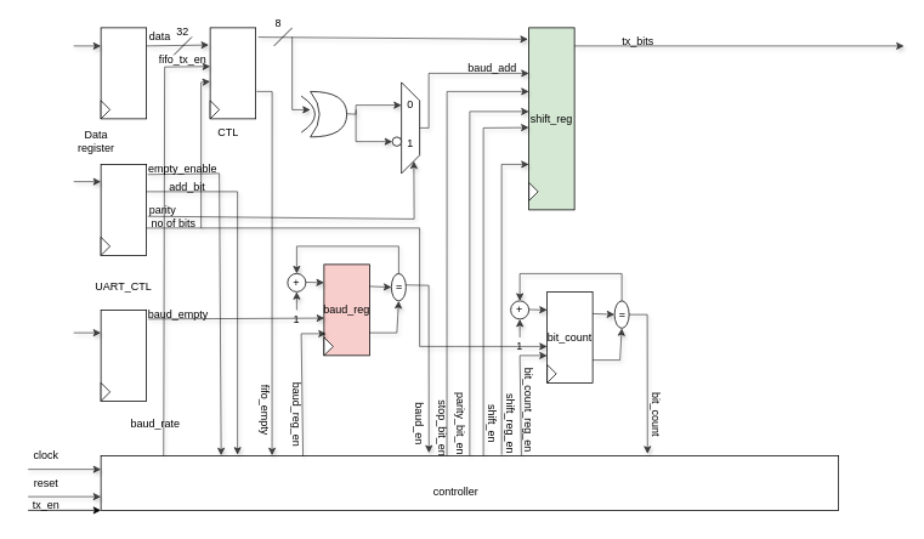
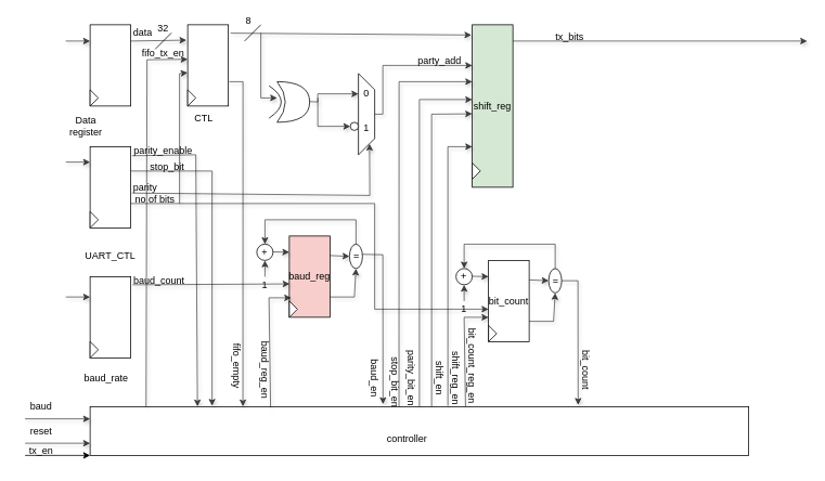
- <mxCell id="79" value="baud_add" style="text;html=1;align=center;verticalAlign=middle;whiteSpace=wrap;rounded=0;" parent="1" vertex="1"><mxGeometry x="510" y="60" width="60" height="30" as="geometry" /></mxCell>
+ <mxCell id="79" value="party_add" style="text;html=1;align=center;verticalAlign=middle;whiteSpace=wrap;rounded=0;" parent="1" vertex="1"><mxGeometry x="510" y="60" width="60" height="30" as="geometry" /></mxCell>
- <mxCell id="17" value="empty_enable" style="text;html=1;align=center;verticalAlign=middle;whiteSpace=wrap;rounded=0;" parent="1" vertex="1"><mxGeometry x="170" y="170" width="60" height="30" as="geometry" /></mxCell>
+ <mxCell id="17" value="parity_enable" style="text;html=1;align=center;verticalAlign=middle;whiteSpace=wrap;rounded=0;" parent="1" vertex="1"><mxGeometry x="170" y="170" width="60" height="30" as="geometry" /></mxCell>
- <mxCell id="90" value="add_bit" style="text;html=1;align=center;verticalAlign=middle;whiteSpace=wrap;rounded=0;" parent="1" vertex="1"><mxGeometry x="180" y="190" width="50" height="30" as="geometry" /></mxCell>
+ <mxCell id="90" value="stop_bit" style="text;html=1;align=center;verticalAlign=middle;whiteSpace=wrap;rounded=0;" parent="1" vertex="1"><mxGeometry x="180" y="190" width="50" height="30" as="geometry" /></mxCell>
- <mxCell id="65" value="baud_empty" style="text;html=1;align=center;verticalAlign=middle;whiteSpace=wrap;rounded=0;" parent="1" vertex="1"><mxGeometry x="170" y="340" width="50" height="10" as="geometry" /></mxCell>
+ <mxCell id="65" value="baud_count" style="text;html=1;align=center;verticalAlign=middle;whiteSpace=wrap;rounded=0;" parent="1" vertex="1"><mxGeometry x="170" y="340" width="50" height="10" as="geometry" /></mxCell>
- <mxCell id="15" value="baud_rate" style="text;html=1;align=center;verticalAlign=middle;whiteSpace=wrap;rounded=0;" parent="1" vertex="1"><mxGeometry x="140" y="450" width="60" height="30" as="geometry" /></mxCell>
+ <mxCell id="15" value="baud_rate" style="text;html=1;align=center;verticalAlign=middle;whiteSpace=wrap;rounded=0;" parent="1" vertex="1"><mxGeometry x="100" y="450" width="60" height="30" as="geometry" /></mxCell>
- <mxCell id="76" value="clock" style="text;html=1;align=center;verticalAlign=middle;whiteSpace=wrap;rounded=0;" parent="1" vertex="1"><mxGeometry x="20" y="485" width="60" height="30" as="geometry" /></mxCell>
+ <mxCell id="76" value="baud" style="text;html=1;align=center;verticalAlign=middle;whiteSpace=wrap;rounded=0;" parent="1" vertex="1"><mxGeometry x="20" y="485" width="60" height="30" as="geometry" /></mxCell>
